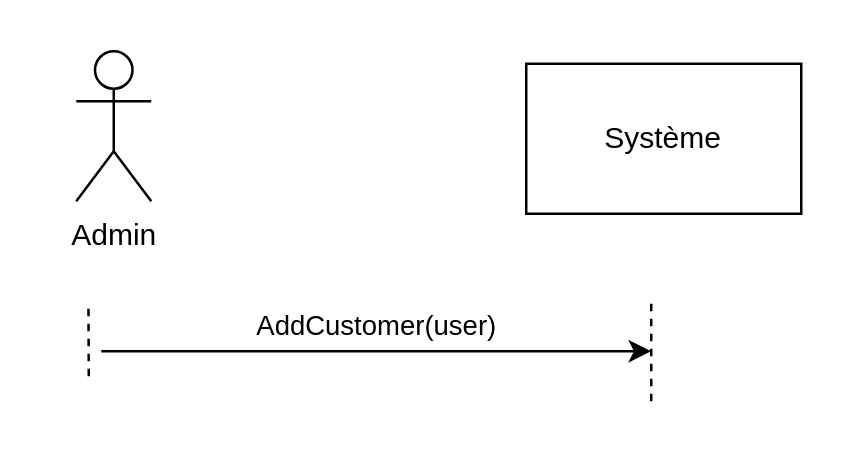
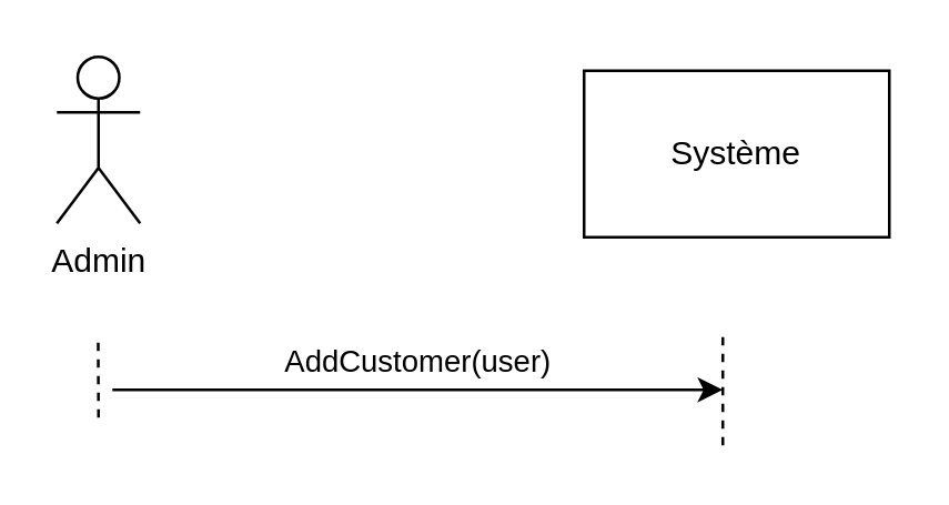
- <mxCell id="2" value="Admin" style="shape=umlActor;verticalLabelPosition=bottom;labelBackgroundColor=#ffffff;verticalAlign=top;html=1;outlineConnect=0;" parent="1" vertex="1"><mxGeometry x="30" y="20" width="30" height="60" as="geometry" /></mxCell>
+ <mxCell id="2" value="Admin" style="shape=umlActor;verticalLabelPosition=bottom;labelBackgroundColor=#ffffff;verticalAlign=top;html=1;outlineConnect=0;" parent="1" vertex="1"><mxGeometry x="20" y="20" width="30" height="60" as="geometry" /></mxCell>
